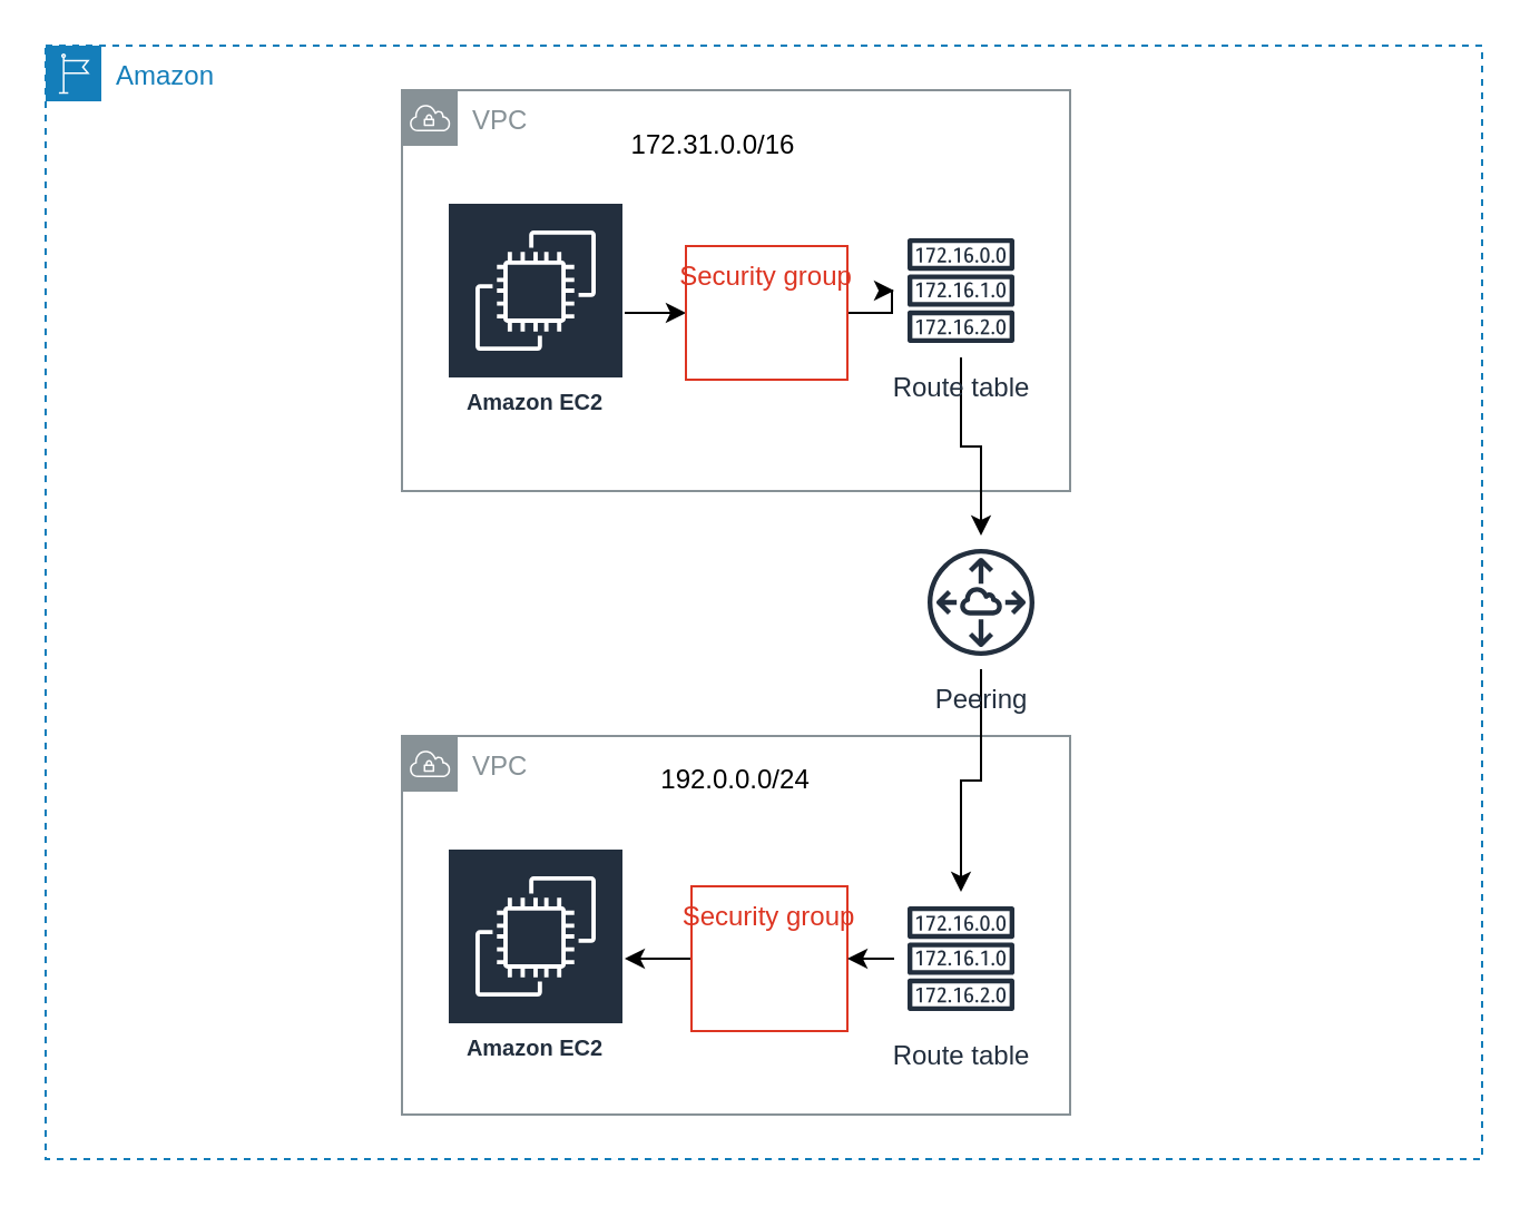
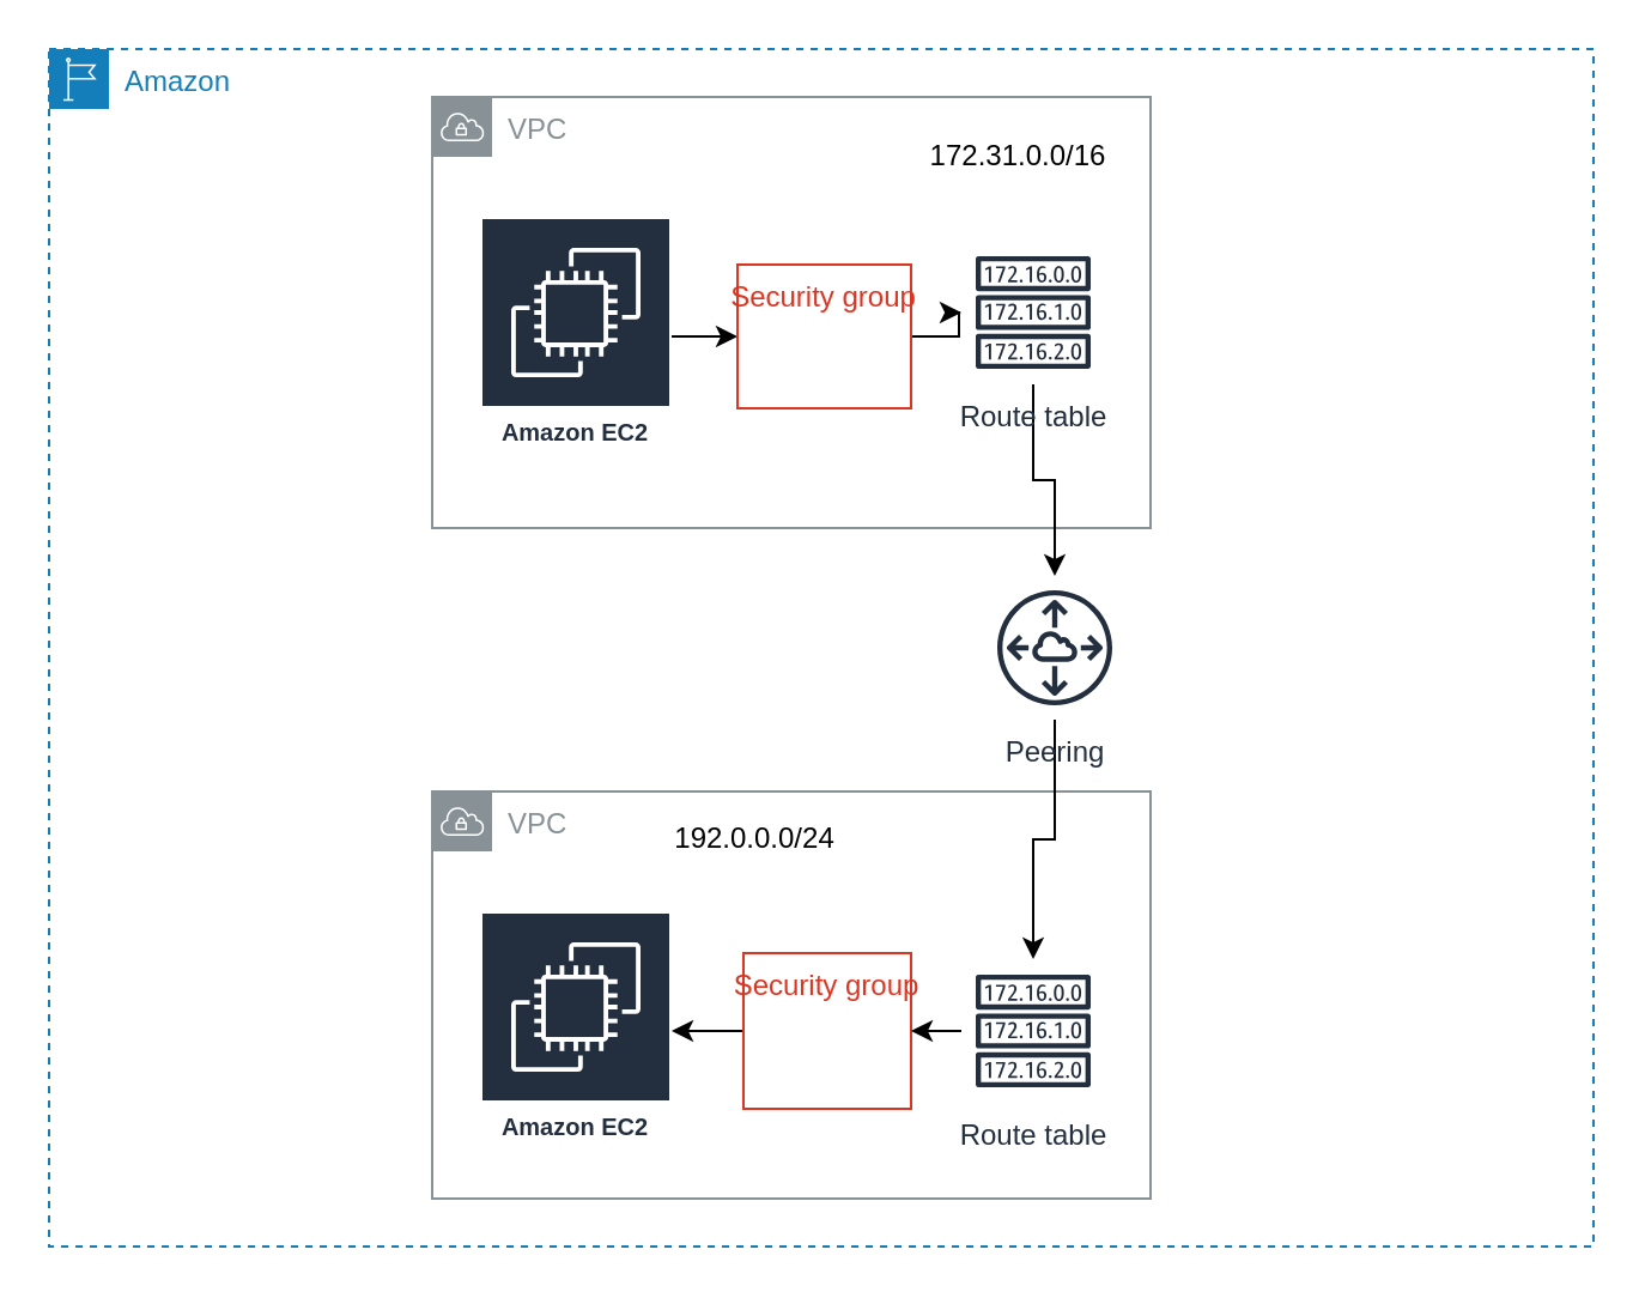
- <mxCell id="18" value="172.31.0.0/16" style="text;html=1;strokeColor=none;fillColor=none;align=center;verticalAlign=middle;whiteSpace=wrap;rounded=0;" vertex="1" parent="2"><mxGeometry x="270" y="30" width="60" height="30" as="geometry" /></mxCell>
+ <mxCell id="18" value="172.31.0.0/16" style="text;html=1;strokeColor=none;fillColor=none;align=center;verticalAlign=middle;whiteSpace=wrap;rounded=0;" vertex="1" parent="2"><mxGeometry x="375" y="30" width="60" height="30" as="geometry" /></mxCell>
- <mxCell id="19" value="192.0.0.0/24" style="text;html=1;strokeColor=none;fillColor=none;align=center;verticalAlign=middle;whiteSpace=wrap;rounded=0;" vertex="1" parent="2"><mxGeometry x="280" y="315" width="60" height="30" as="geometry" /></mxCell>
+ <mxCell id="19" value="192.0.0.0/24" style="text;html=1;strokeColor=none;fillColor=none;align=center;verticalAlign=middle;whiteSpace=wrap;rounded=0;" vertex="1" parent="2"><mxGeometry x="265" y="315" width="60" height="30" as="geometry" /></mxCell>
